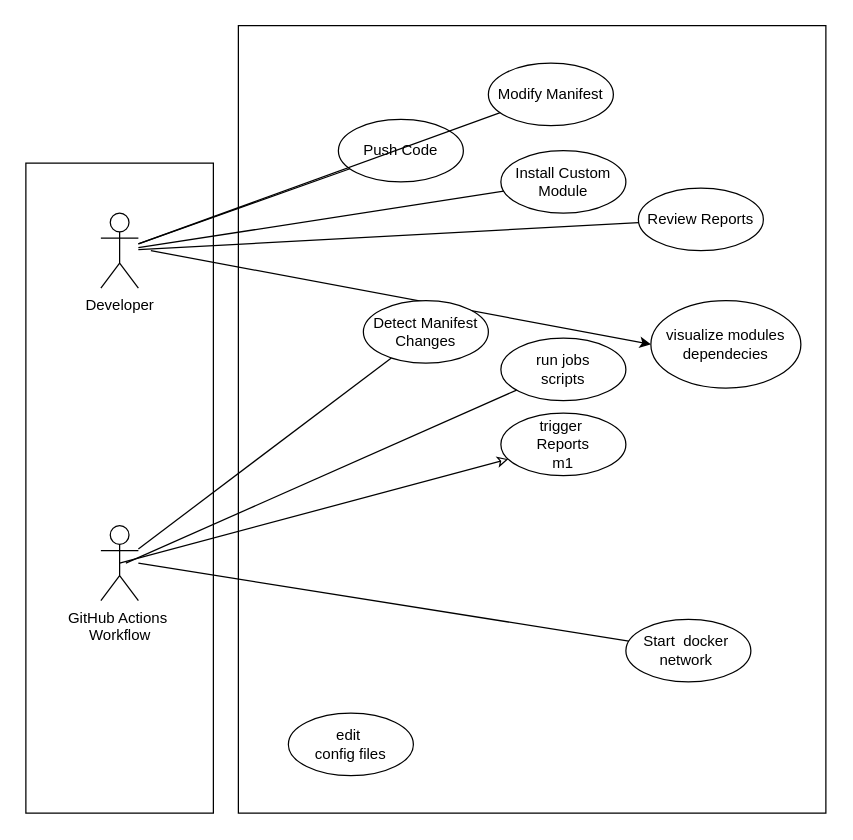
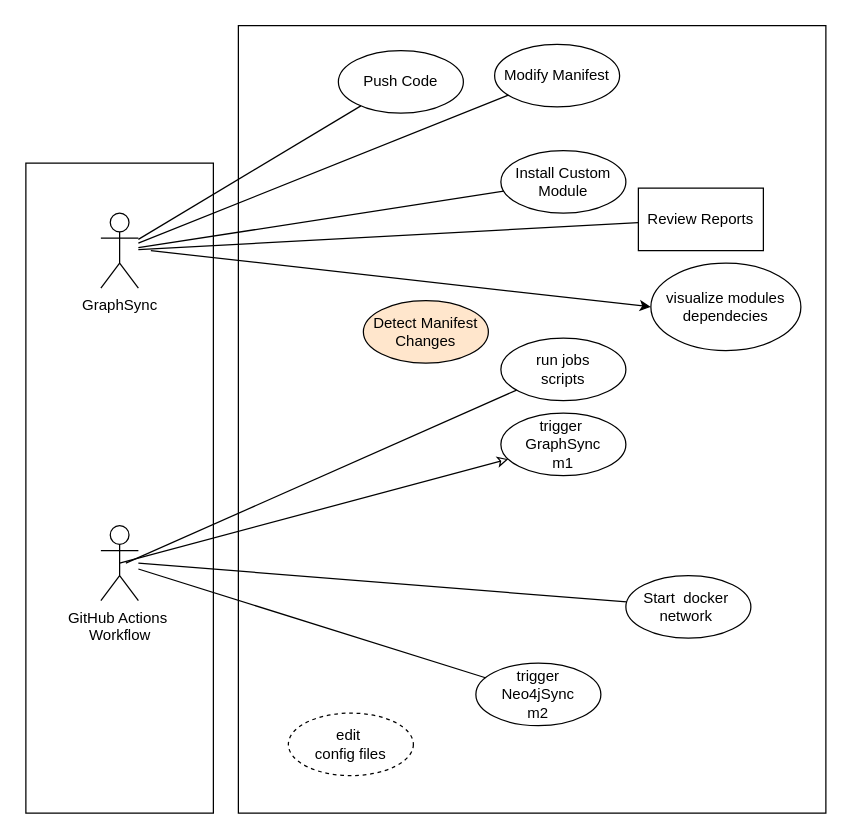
- <mxCell id="8" value="Modify Manifest" style="ellipse;whiteSpace=wrap;html=1;" parent="1" vertex="1"><mxGeometry x="390" y="50" width="100" height="50" as="geometry" /></mxCell>
+ <mxCell id="8" value="Modify Manifest" style="ellipse;whiteSpace=wrap;html=1;" parent="1" vertex="1"><mxGeometry x="395" y="35" width="100" height="50" as="geometry" /></mxCell>
- <mxCell id="7" value="Push Code" style="ellipse;whiteSpace=wrap;html=1;" parent="1" vertex="1"><mxGeometry x="270" y="95" width="100" height="50" as="geometry" /></mxCell>
+ <mxCell id="7" value="Push Code" style="ellipse;whiteSpace=wrap;html=1;" parent="1" vertex="1"><mxGeometry x="270" y="40" width="100" height="50" as="geometry" /></mxCell>
- <mxCell id="10" value="Review Reports" style="ellipse;whiteSpace=wrap;html=1;" parent="1" vertex="1"><mxGeometry x="510" y="150" width="100" height="50" as="geometry" /></mxCell>
+ <mxCell id="10" value="Review Reports" style="whiteSpace=wrap;html=1;rounded=0;" parent="1" vertex="1"><mxGeometry x="510" y="150" width="100" height="50" as="geometry" /></mxCell>
- <mxCell id="3" value="Developer&lt;div&gt;&lt;br&gt;&lt;/div&gt;" style="shape=umlActor;verticalLabelPosition=bottom;verticalAlign=top;html=1;outlineConnect=0;" parent="1" vertex="1"><mxGeometry x="80" y="170" width="30" height="60" as="geometry" /></mxCell>
+ <mxCell id="3" value="GraphSync&lt;div&gt;&lt;br&gt;&lt;/div&gt;" style="shape=umlActor;verticalLabelPosition=bottom;verticalAlign=top;html=1;outlineConnect=0;" parent="1" vertex="1"><mxGeometry x="80" y="170" width="30" height="60" as="geometry" /></mxCell>
- <mxCell id="11" value="Detect Manifest Changes" style="ellipse;whiteSpace=wrap;html=1;" parent="1" vertex="1"><mxGeometry x="290" y="240" width="100" height="50" as="geometry" /></mxCell>
+ <mxCell id="11" value="Detect Manifest Changes" style="ellipse;whiteSpace=wrap;html=1;fillColor=#ffe6cc;" parent="1" vertex="1"><mxGeometry x="290" y="240" width="100" height="50" as="geometry" /></mxCell>
- <mxCell id="14" value="visualize modules dependecies" style="ellipse;whiteSpace=wrap;html=1;" parent="1" vertex="1"><mxGeometry x="520" y="240" width="120" height="70" as="geometry" /></mxCell>
+ <mxCell id="14" value="visualize modules dependecies" style="ellipse;whiteSpace=wrap;html=1;" parent="1" vertex="1"><mxGeometry x="520" y="210" width="120" height="70" as="geometry" /></mxCell>
- <mxCell id="13" value="&lt;div&gt;&lt;br&gt;&lt;/div&gt;trigger&amp;nbsp;&lt;div&gt;Reports&lt;br&gt;m1&lt;br&gt;&lt;div&gt;&lt;br&gt;&lt;/div&gt;&lt;/div&gt;" style="ellipse;whiteSpace=wrap;html=1;" parent="1" vertex="1"><mxGeometry x="400" y="330" width="100" height="50" as="geometry" /></mxCell>
+ <mxCell id="13" value="&lt;div&gt;&lt;br&gt;&lt;/div&gt;trigger&amp;nbsp;&lt;div&gt;GraphSync&lt;br&gt;m1&lt;br&gt;&lt;div&gt;&lt;br&gt;&lt;/div&gt;&lt;/div&gt;" style="ellipse;whiteSpace=wrap;html=1;" parent="1" vertex="1"><mxGeometry x="400" y="330" width="100" height="50" as="geometry" /></mxCell>
- <mxCell id="21" value="" style="endArrow=none;html=1;rounded=0;" parent="1" source="5" target="11" edge="1"><mxGeometry width="50" height="50" relative="1" as="geometry"><mxPoint x="120" y="350" as="sourcePoint" /><mxPoint x="290" y="215" as="targetPoint" /></mxGeometry></mxCell>
+ <mxCell id="22" value="" style="endArrow=none;html=1;rounded=0;" parent="1" source="5" target="15" edge="1"><mxGeometry width="50" height="50" relative="1" as="geometry"><mxPoint x="120" y="350" as="sourcePoint" /><mxPoint x="410" y="425" as="targetPoint" /></mxGeometry></mxCell>
- <mxCell id="16" value="Start&amp;nbsp; docker&amp;nbsp; network&amp;nbsp;" style="ellipse;whiteSpace=wrap;html=1;" parent="1" vertex="1"><mxGeometry x="500" y="495" width="100" height="50" as="geometry" /></mxCell>
+ <mxCell id="16" value="Start&amp;nbsp; docker&amp;nbsp; network&amp;nbsp;" style="ellipse;whiteSpace=wrap;html=1;" parent="1" vertex="1"><mxGeometry x="500" y="460" width="100" height="50" as="geometry" /></mxCell>
+ <mxCell id="15" value="trigger &lt;br&gt;Neo4jSync&lt;br&gt;m2" style="ellipse;whiteSpace=wrap;html=1;" parent="1" vertex="1"><mxGeometry x="380" y="530" width="100" height="50" as="geometry" /></mxCell>
- <mxCell id="12" value="edit&amp;nbsp;&lt;br&gt;config files" style="ellipse;whiteSpace=wrap;html=1;" parent="1" vertex="1"><mxGeometry x="230" y="570" width="100" height="50" as="geometry" /></mxCell>
+ <mxCell id="12" value="edit&amp;nbsp;&lt;br&gt;config files" style="ellipse;whiteSpace=wrap;html=1;dashed=1;" parent="1" vertex="1"><mxGeometry x="230" y="570" width="100" height="50" as="geometry" /></mxCell>
